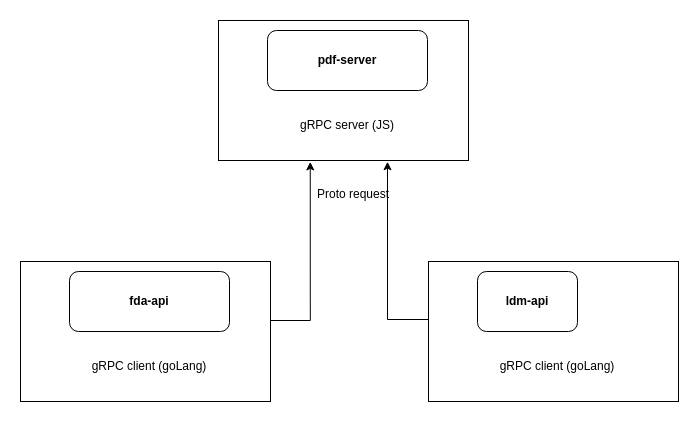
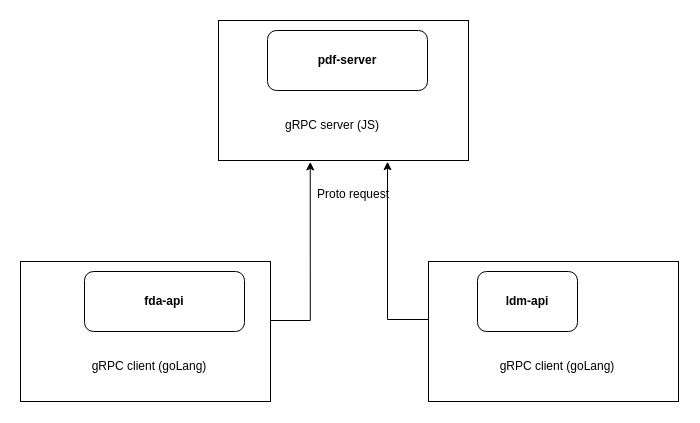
- <mxCell id="4" value="gRPC server (JS)" style="text;html=1;strokeColor=none;fillColor=none;align=center;verticalAlign=middle;whiteSpace=wrap;rounded=0;" vertex="1" parent="1"><mxGeometry x="237" y="110" width="220" height="30" as="geometry" /></mxCell>
+ <mxCell id="4" value="gRPC server (JS)" style="text;html=1;strokeColor=none;fillColor=none;align=center;verticalAlign=middle;whiteSpace=wrap;rounded=0;" vertex="1" parent="1"><mxGeometry x="222" y="110" width="220" height="30" as="geometry" /></mxCell>
- <mxCell id="7" value="fda-api" style="rounded=1;whiteSpace=wrap;html=1;fontStyle=1" vertex="1" parent="1"><mxGeometry x="69" y="271" width="160" height="60" as="geometry" /></mxCell>
+ <mxCell id="7" value="fda-api" style="rounded=1;whiteSpace=wrap;html=1;fontStyle=1" vertex="1" parent="1"><mxGeometry x="84" y="271" width="160" height="60" as="geometry" /></mxCell>
